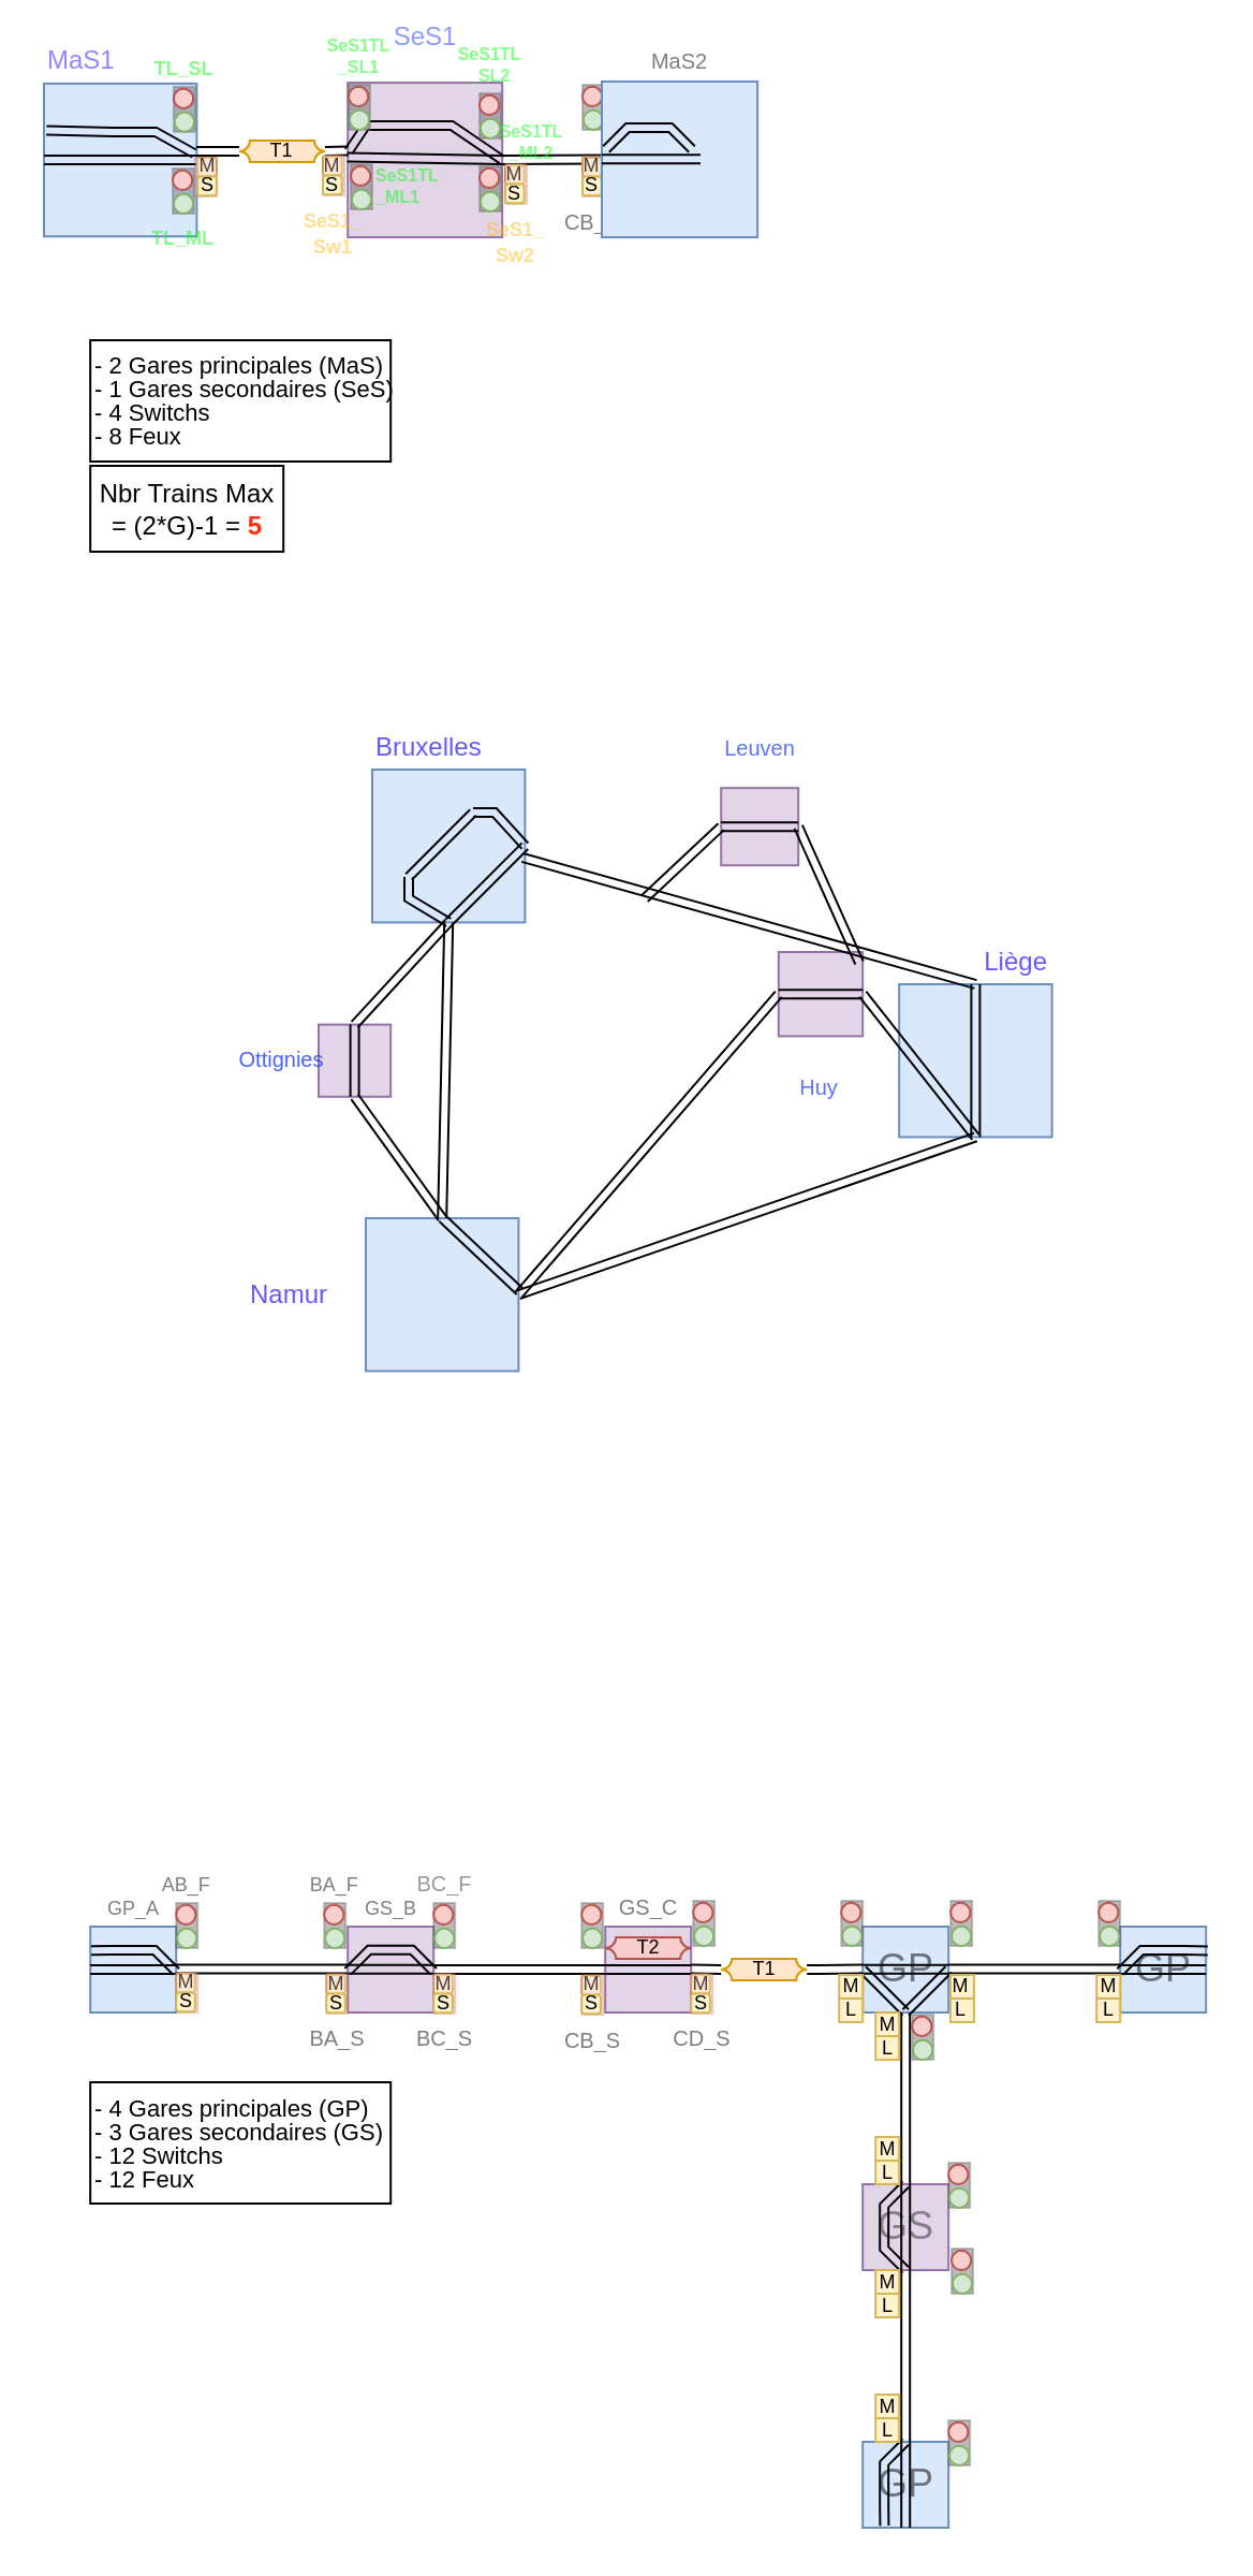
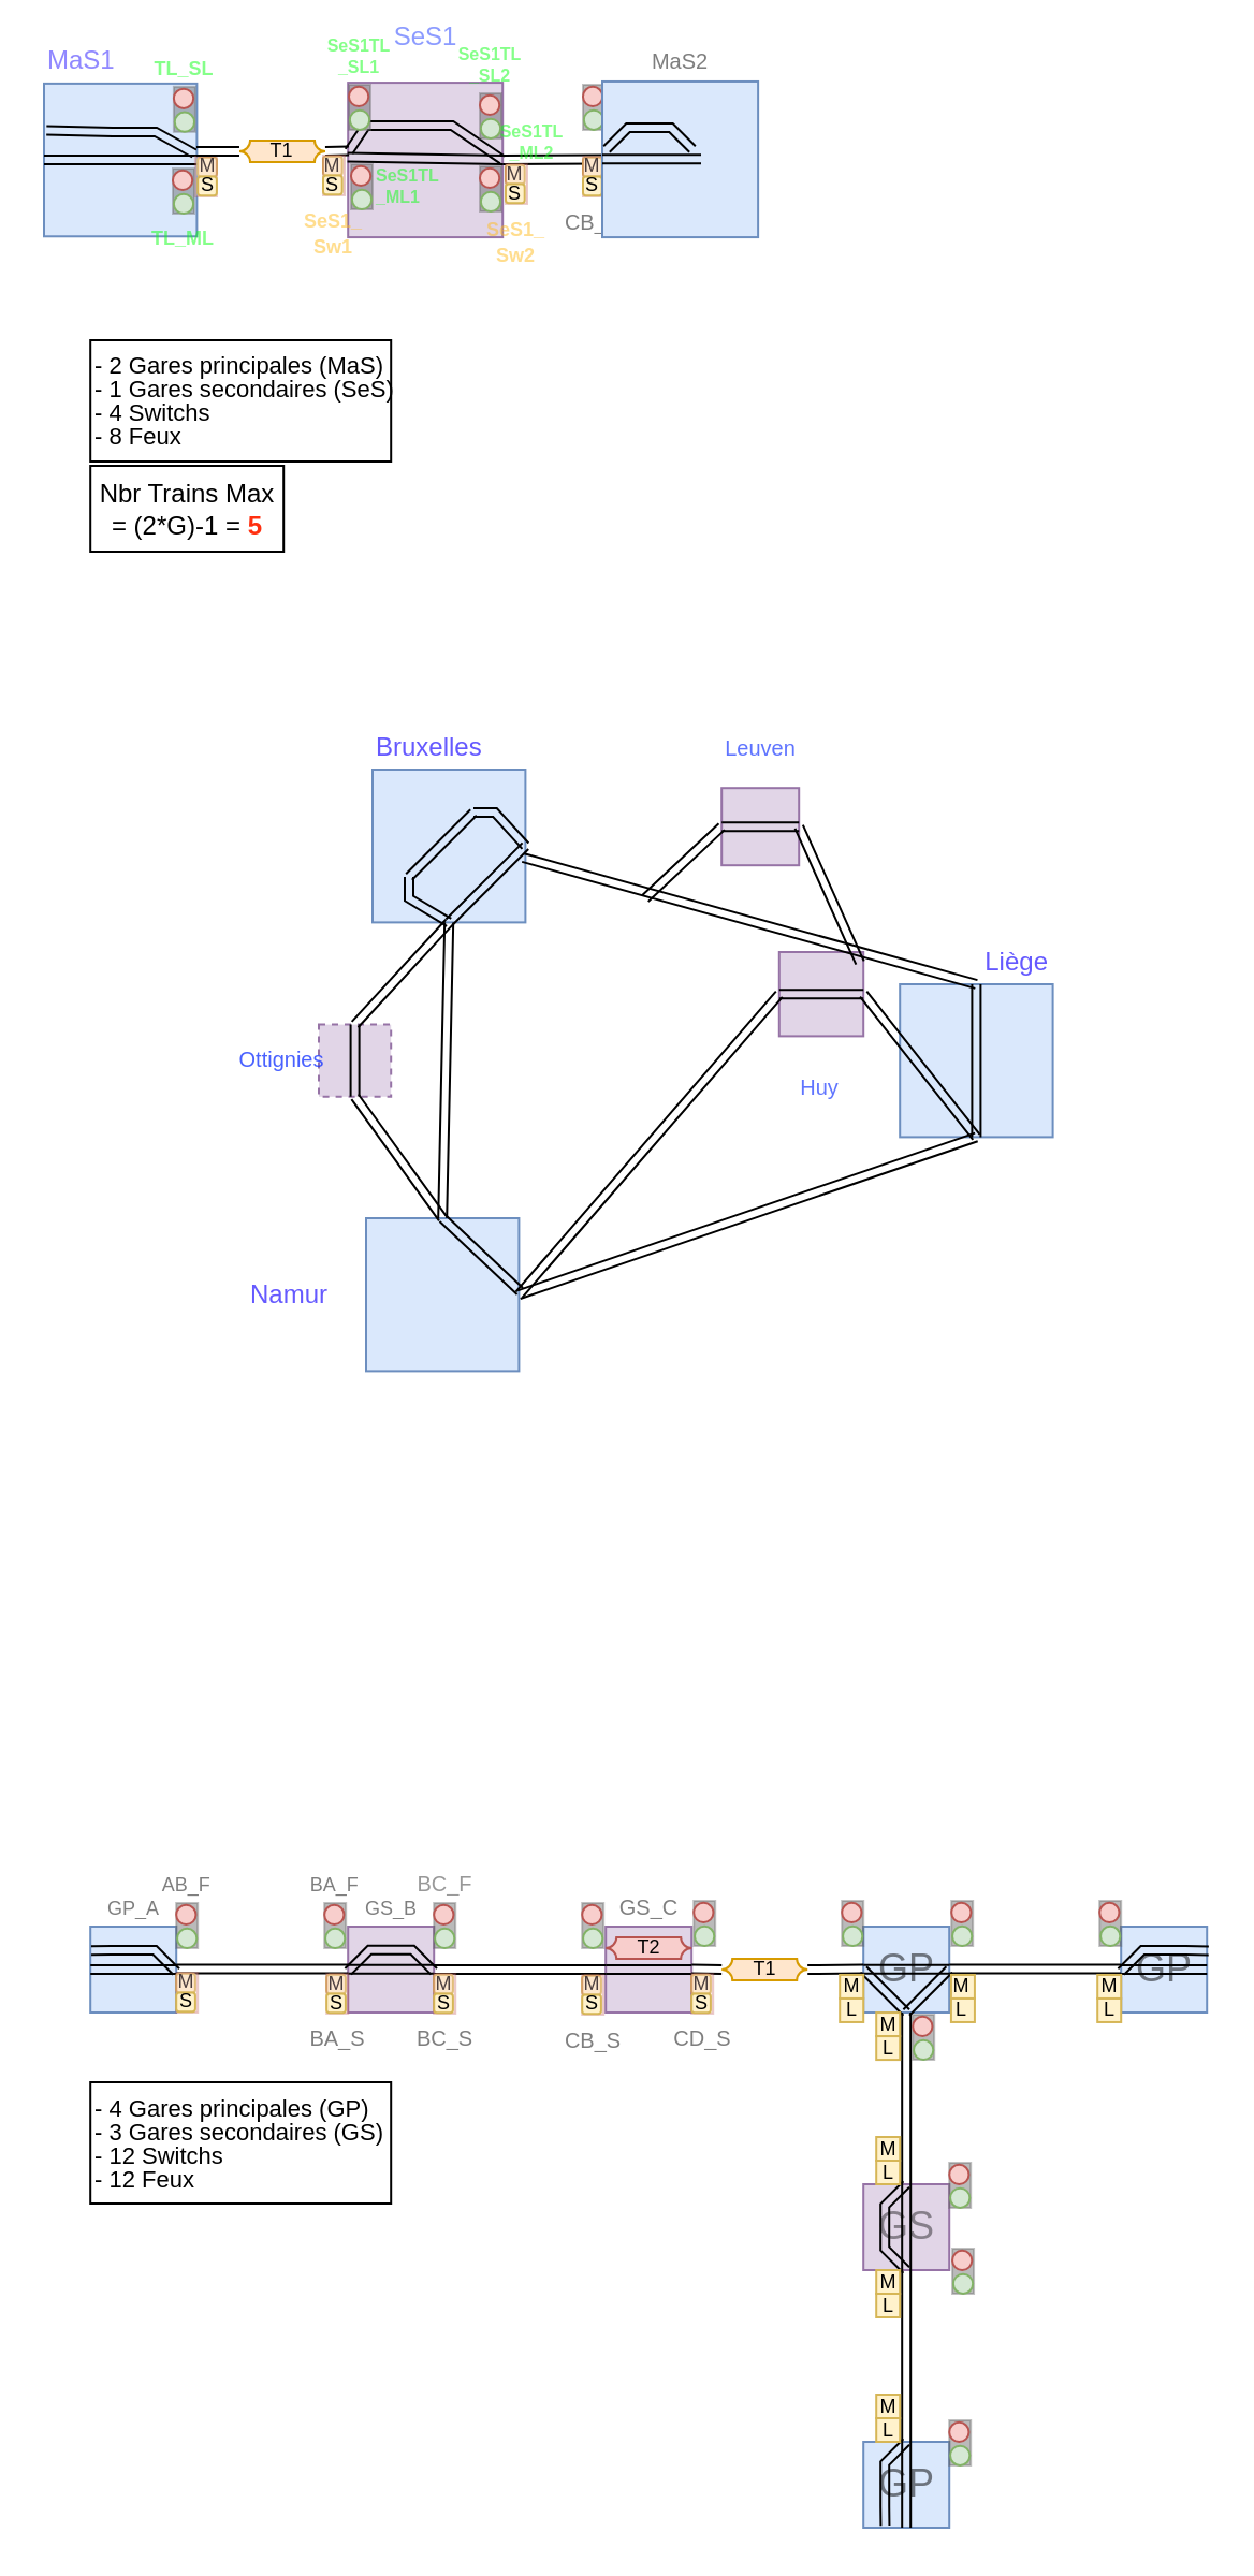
- <mxCell id="179" value="&lt;p style=&quot;line-height: 190%;&quot;&gt;&lt;font color=&quot;#1c3aff&quot; style=&quot;font-size: 10px;&quot;&gt;Ottignies&lt;/font&gt;&lt;/p&gt;" style="whiteSpace=wrap;html=1;aspect=fixed;fillColor=#e1d5e7;strokeColor=#9673a6;textOpacity=80;labelPosition=left;verticalLabelPosition=middle;align=center;verticalAlign=middle;fontSize=9;spacing=0;" parent="1" vertex="1"><mxGeometry x="148" y="459.8" width="33.6" height="33.6" as="geometry" /></mxCell>
+ <mxCell id="179" value="&lt;p style=&quot;line-height: 190%;&quot;&gt;&lt;font color=&quot;#1c3aff&quot; style=&quot;font-size: 10px;&quot;&gt;Ottignies&lt;/font&gt;&lt;/p&gt;" style="whiteSpace=wrap;html=1;aspect=fixed;fillColor=#e1d5e7;strokeColor=#9673a6;textOpacity=80;labelPosition=left;verticalLabelPosition=middle;align=center;verticalAlign=middle;fontSize=9;spacing=0;dashed=1;" parent="1" vertex="1"><mxGeometry x="148" y="459.8" width="33.6" height="33.6" as="geometry" /></mxCell>
